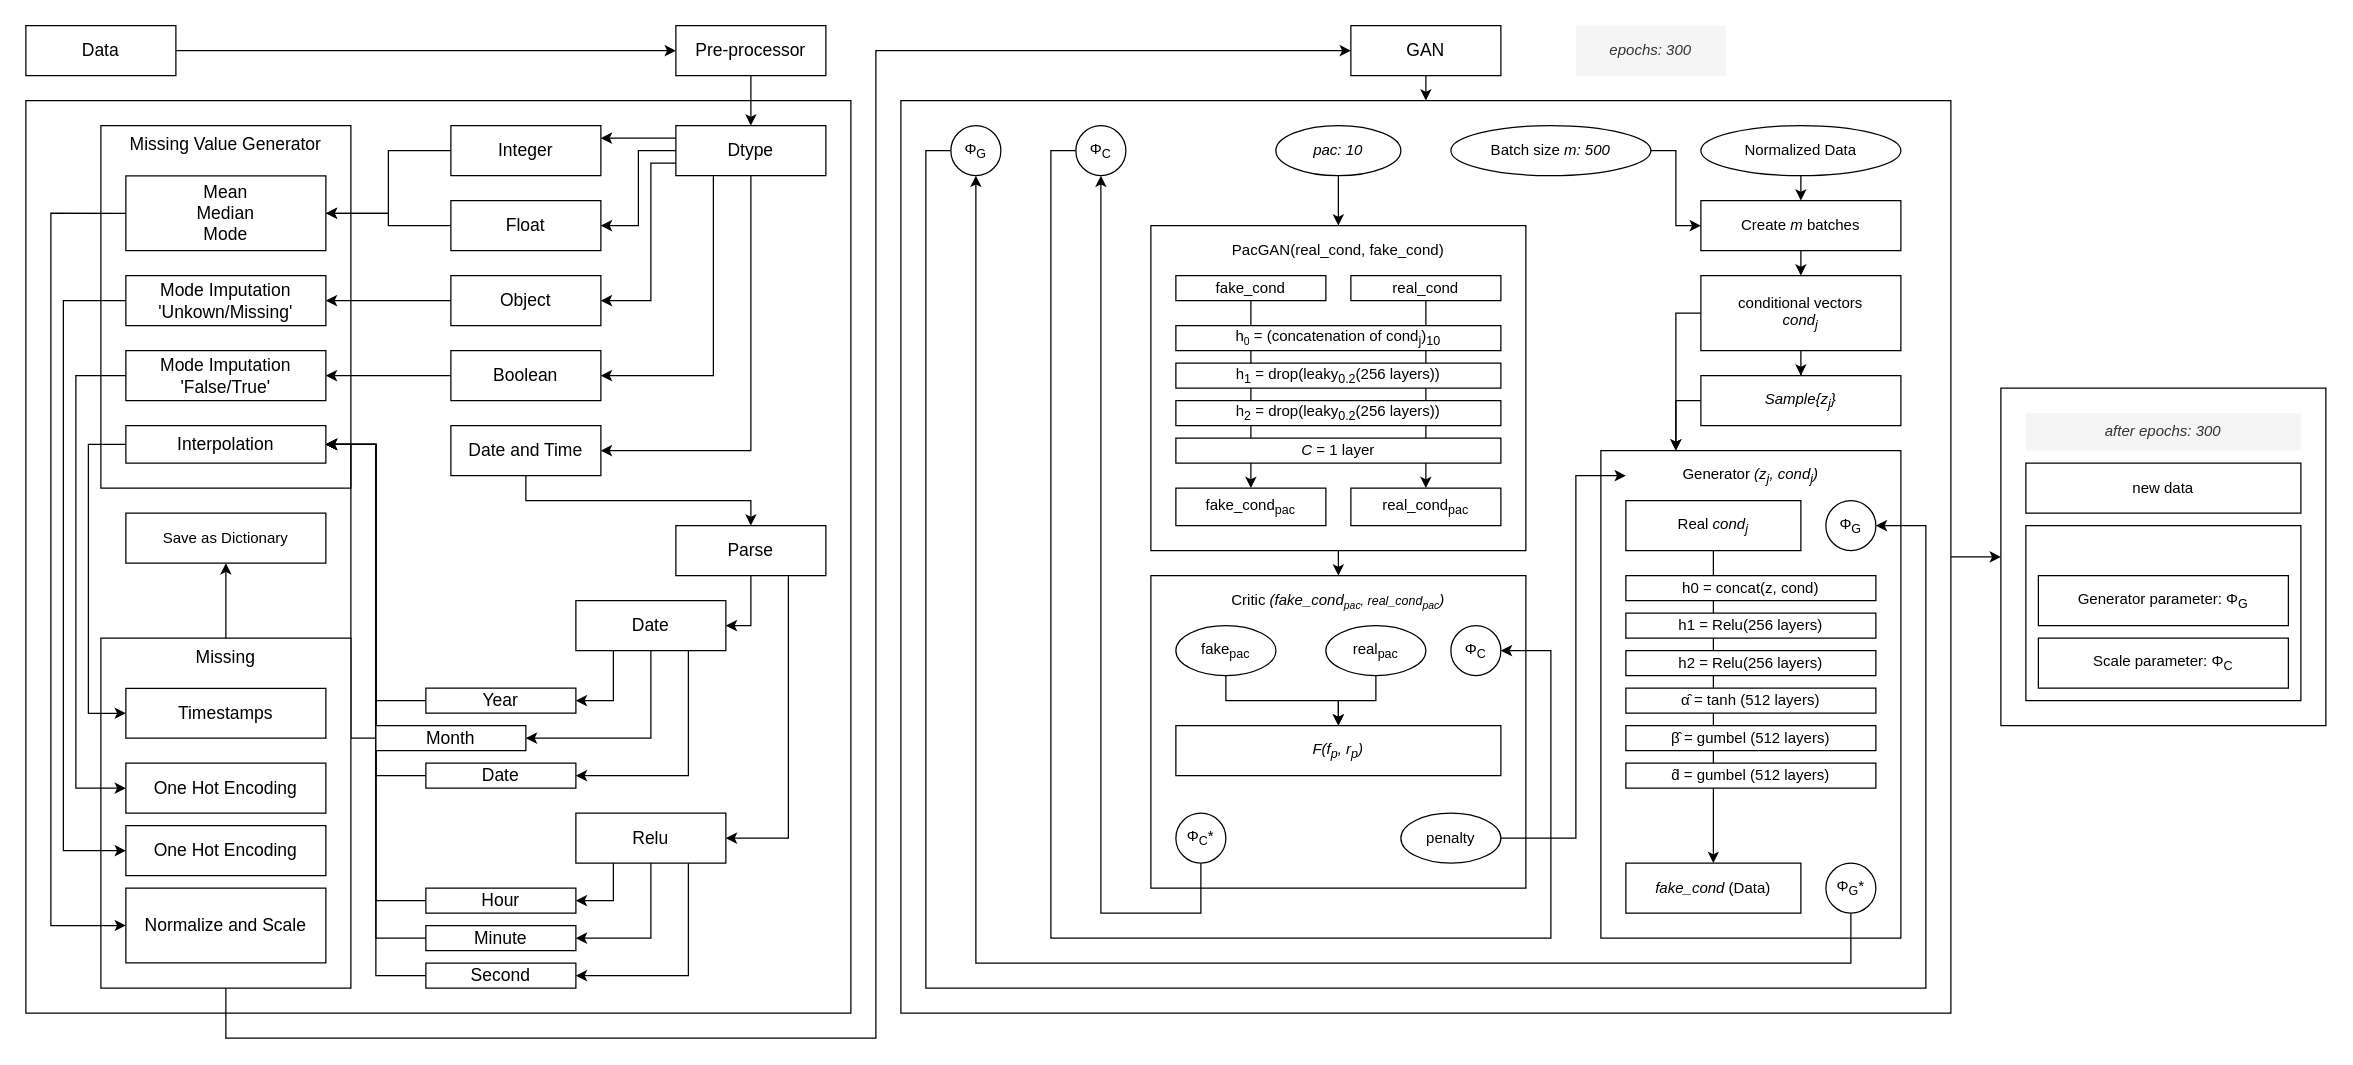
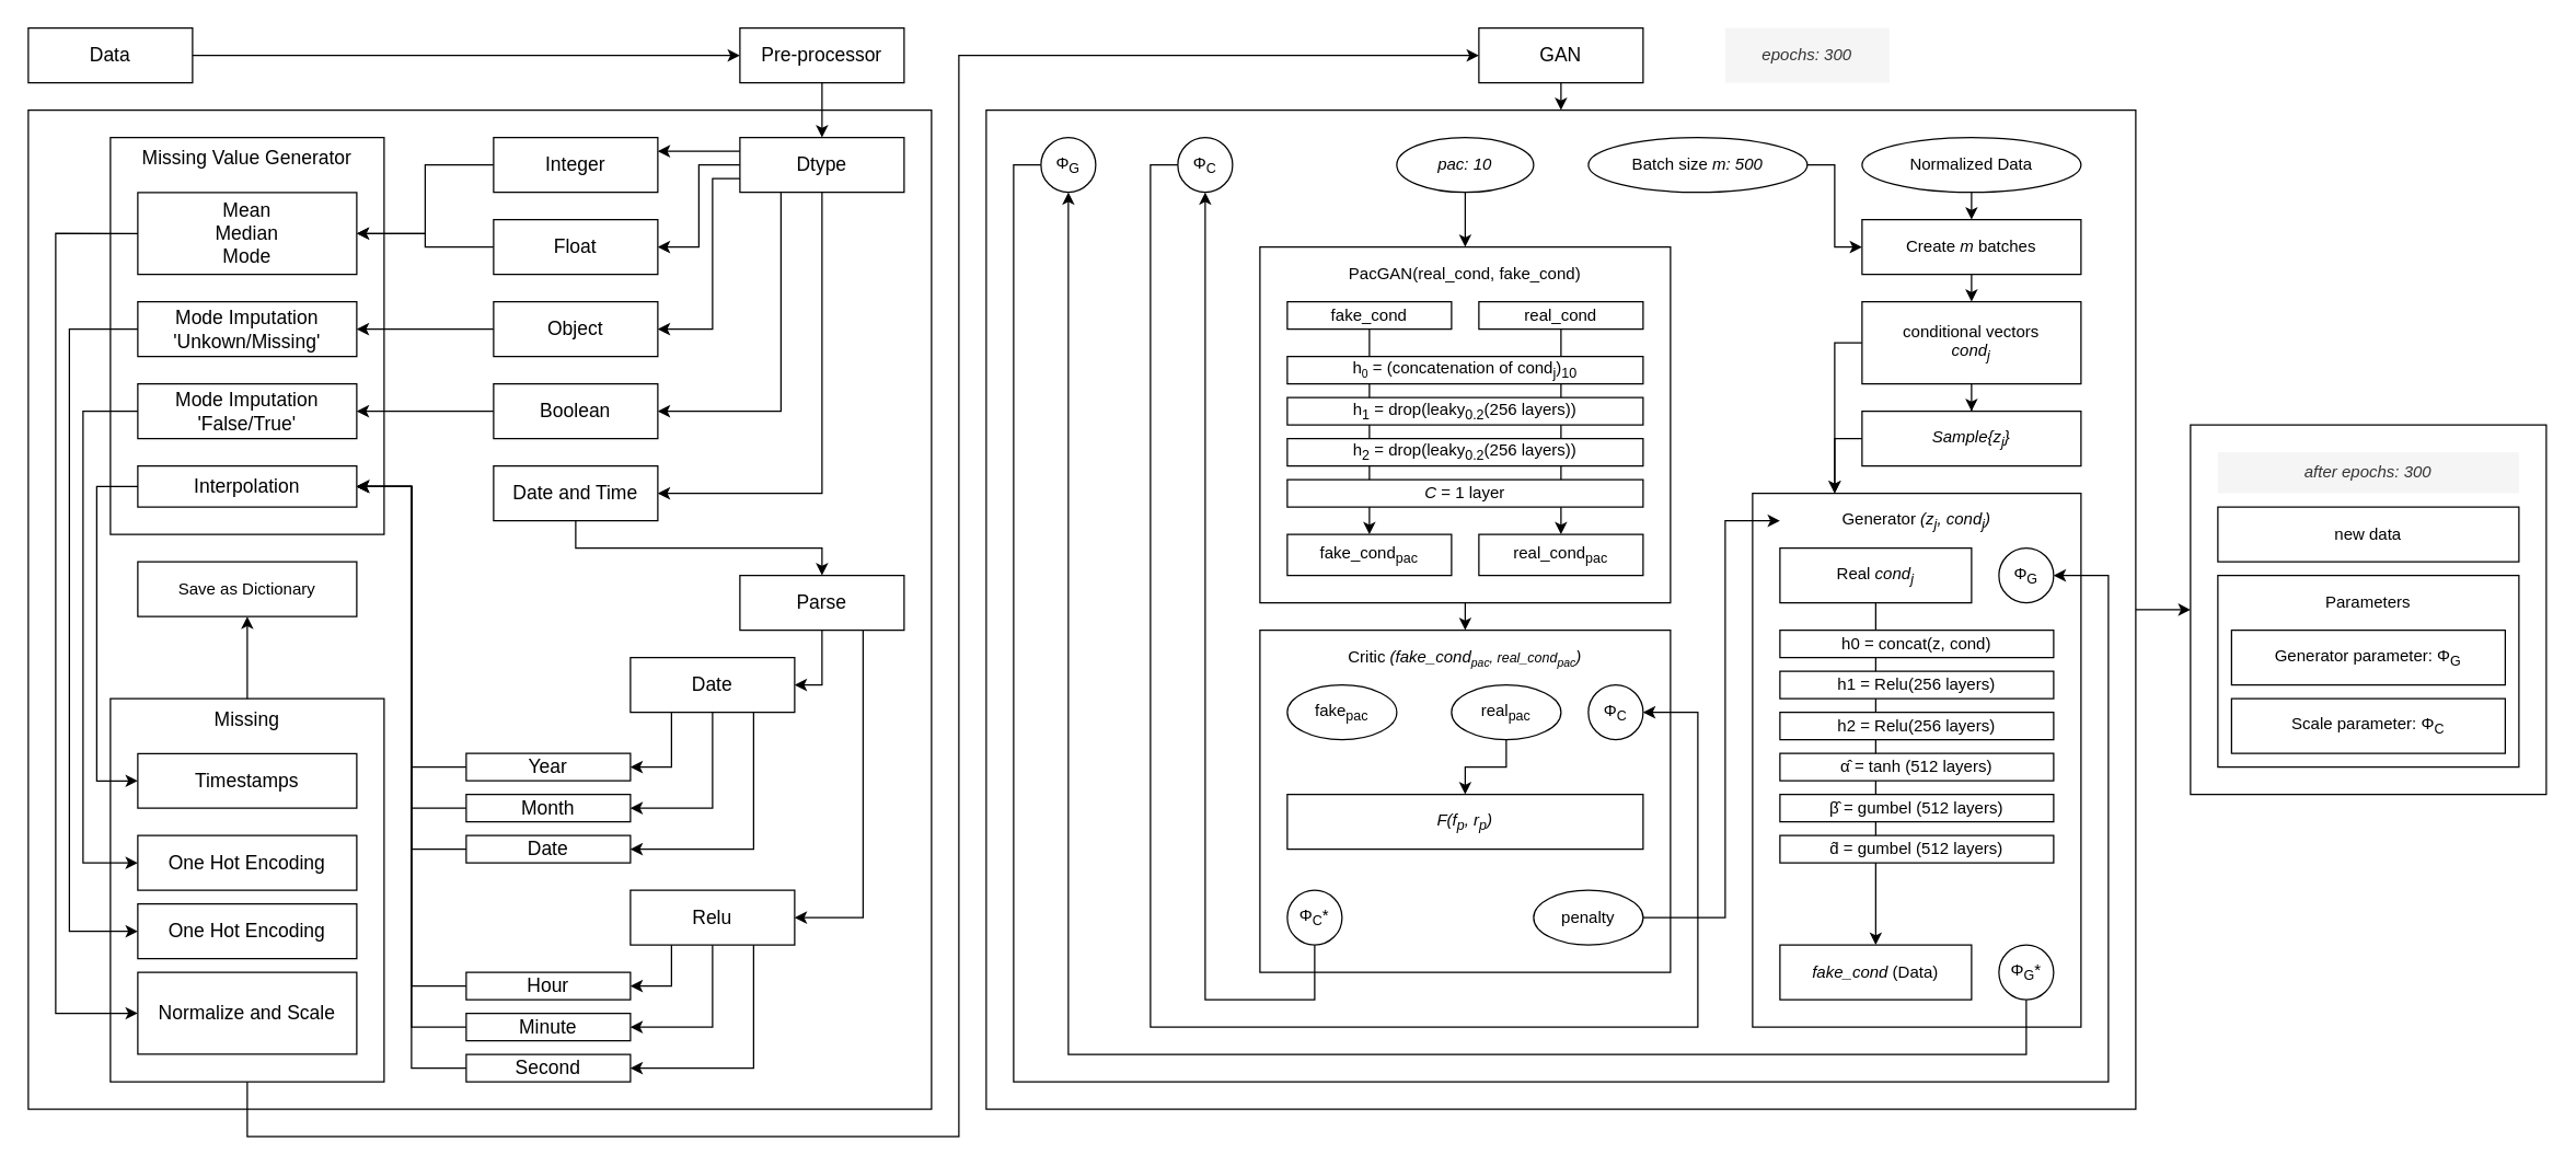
+ <mxCell id="134" value="Parameters" style="text;html=1;align=center;verticalAlign=middle;whiteSpace=wrap;rounded=0;" vertex="1" parent="1"><mxGeometry x="1630" y="430" width="200" height="20" as="geometry" /></mxCell>
- <mxCell id="116" style="edgeStyle=orthogonalEdgeStyle;rounded=0;orthogonalLoop=1;jettySize=auto;html=1;entryX=0.5;entryY=0;entryDx=0;entryDy=0;" edge="1" parent="1" source="117" target="120"><mxGeometry relative="1" as="geometry" /></mxCell>
- <mxCell id="52" value="Month" style="whiteSpace=wrap;html=1;rounded=0;fontSize=14;fontFamily=Helvetica;verticalAlign=middle;" parent="1" vertex="1"><mxGeometry x="300" y="580" width="120" height="20" as="geometry" /></mxCell>
+ <mxCell id="52" value="Month" style="whiteSpace=wrap;html=1;rounded=0;fontSize=14;fontFamily=Helvetica;verticalAlign=middle;" parent="1" vertex="1"><mxGeometry x="340" y="580" width="120" height="20" as="geometry" /></mxCell>
